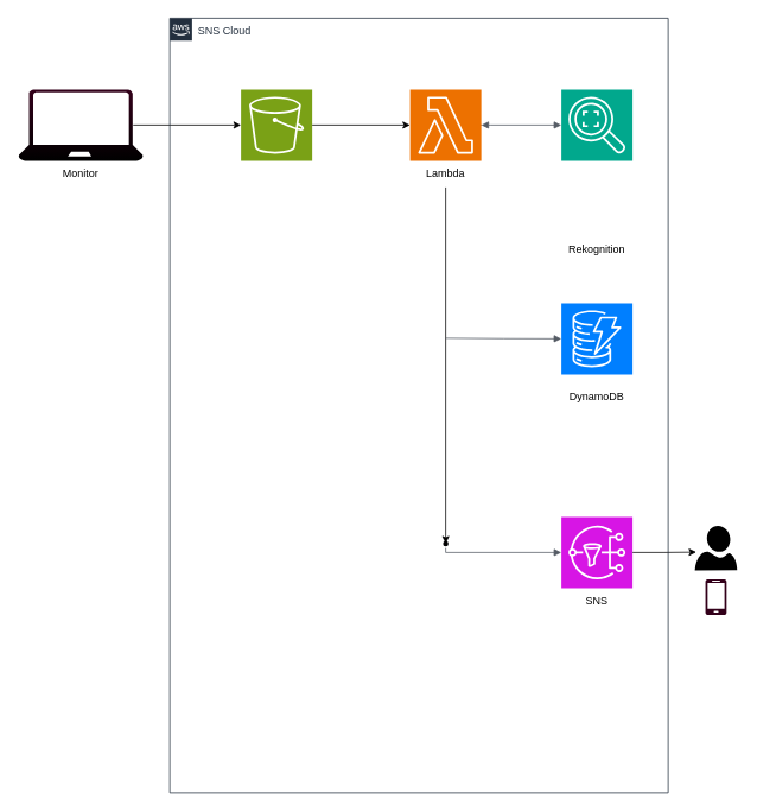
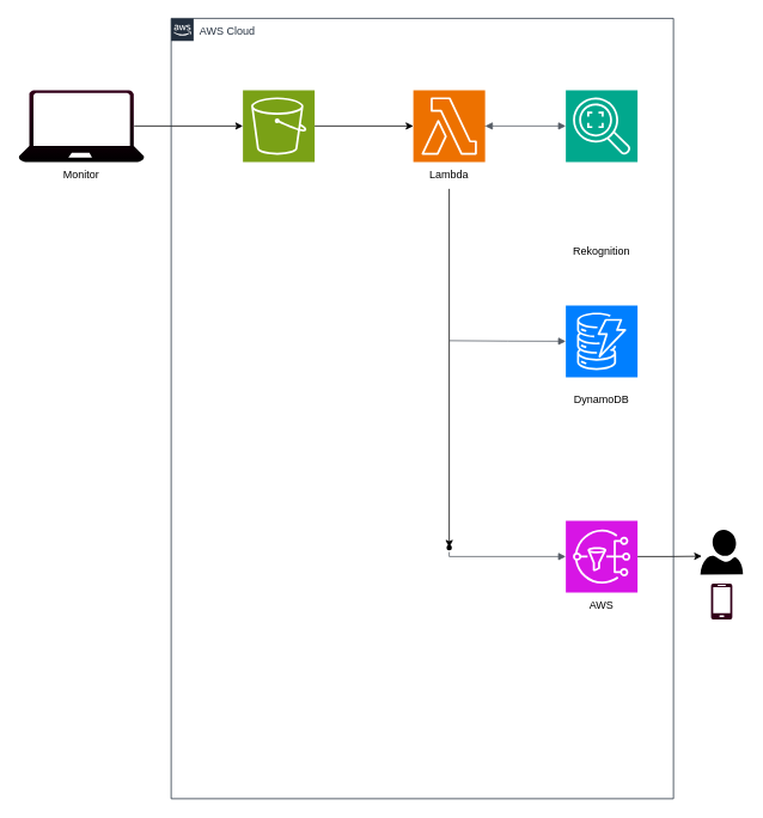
- <mxCell id="25" value="SNS Cloud" style="points=[[0,0],[0.25,0],[0.5,0],[0.75,0],[1,0],[1,0.25],[1,0.5],[1,0.75],[1,1],[0.75,1],[0.5,1],[0.25,1],[0,1],[0,0.75],[0,0.5],[0,0.25]];outlineConnect=0;gradientColor=none;html=1;whiteSpace=wrap;fontSize=12;fontStyle=0;container=1;pointerEvents=0;collapsible=0;recursiveResize=0;shape=mxgraph.aws4.group;grIcon=mxgraph.aws4.group_aws_cloud_alt;strokeColor=#232F3E;fillColor=none;verticalAlign=top;align=left;spacingLeft=30;fontColor=#232F3E;dashed=0;" parent="1" vertex="1"><mxGeometry x="190" y="20" width="560" height="870" as="geometry" /></mxCell>
+ <mxCell id="25" value="AWS Cloud" style="points=[[0,0],[0.25,0],[0.5,0],[0.75,0],[1,0],[1,0.25],[1,0.5],[1,0.75],[1,1],[0.75,1],[0.5,1],[0.25,1],[0,1],[0,0.75],[0,0.5],[0,0.25]];outlineConnect=0;gradientColor=none;html=1;whiteSpace=wrap;fontSize=12;fontStyle=0;container=1;pointerEvents=0;collapsible=0;recursiveResize=0;shape=mxgraph.aws4.group;grIcon=mxgraph.aws4.group_aws_cloud_alt;strokeColor=#232F3E;fillColor=none;verticalAlign=top;align=left;spacingLeft=30;fontColor=#232F3E;dashed=0;" parent="1" vertex="1"><mxGeometry x="190" y="20" width="560" height="870" as="geometry" /></mxCell>
- <mxCell id="17" value="SNS" style="text;html=1;align=center;verticalAlign=middle;whiteSpace=wrap;rounded=0;" parent="1" vertex="1"><mxGeometry x="640" y="660" width="60" height="30" as="geometry" /></mxCell>
+ <mxCell id="17" value="AWS" style="text;html=1;align=center;verticalAlign=middle;whiteSpace=wrap;rounded=0;" parent="1" vertex="1"><mxGeometry x="640" y="660" width="60" height="30" as="geometry" /></mxCell>
